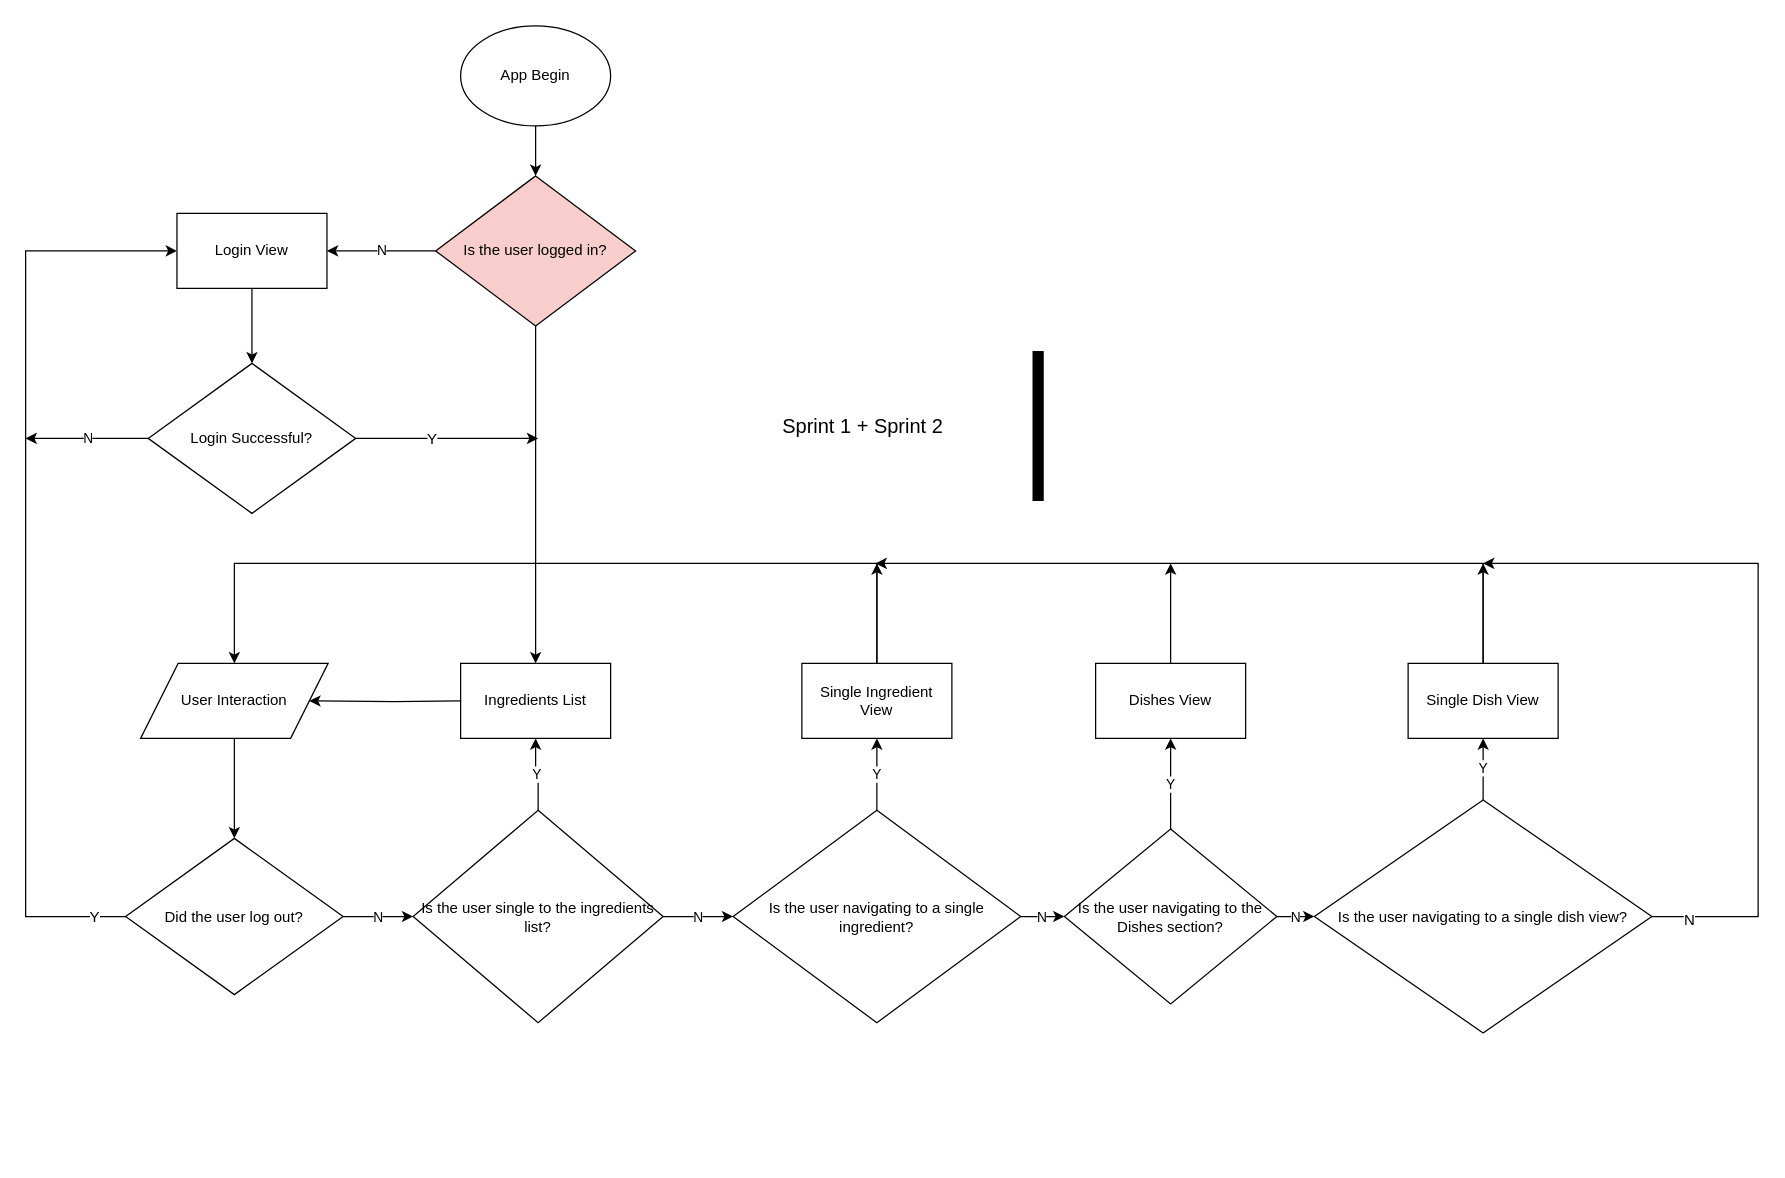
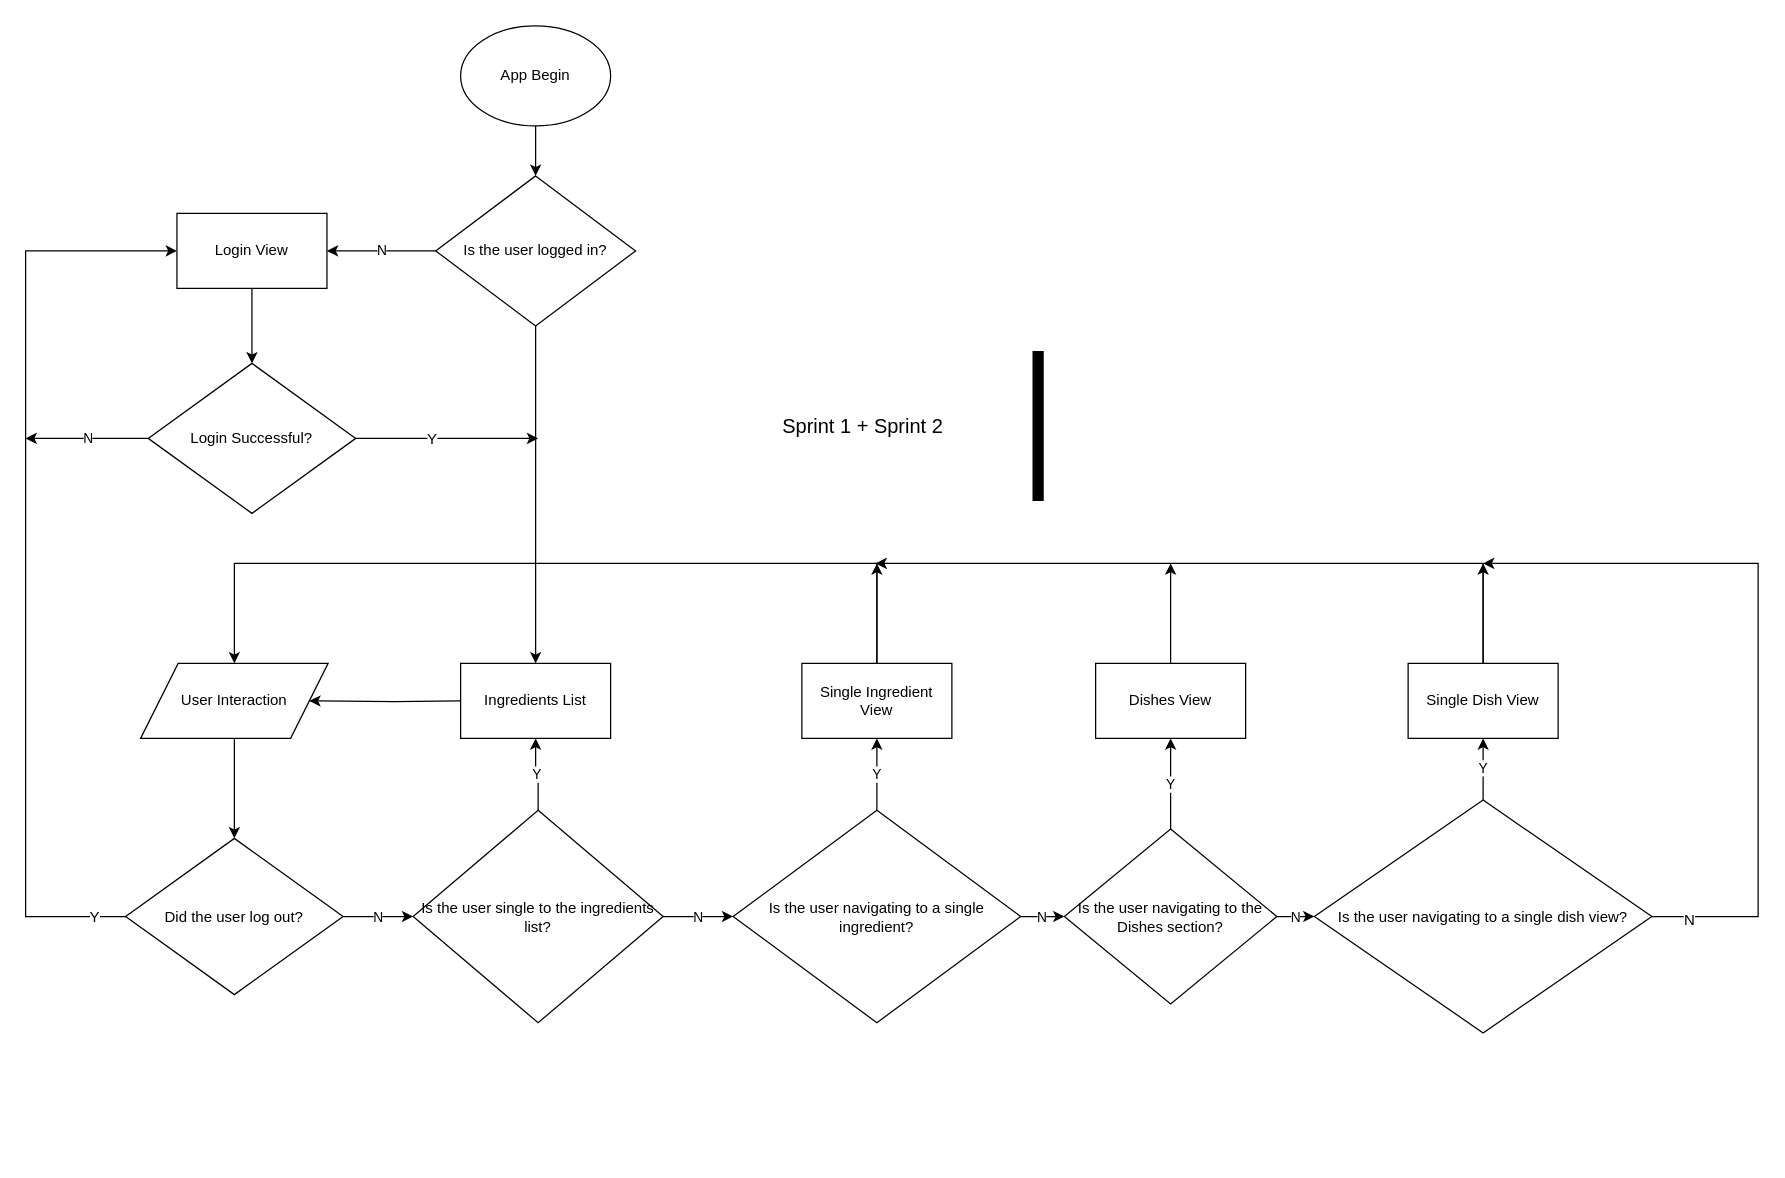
- <mxCell id="35" value="Is the user logged in?" style="rhombus;whiteSpace=wrap;html=1;fillColor=#f8cecc;" parent="1" vertex="1"><mxGeometry x="348" y="140" width="160" height="120" as="geometry" /></mxCell>
+ <mxCell id="35" value="Is the user logged in?" style="rhombus;whiteSpace=wrap;html=1;" parent="1" vertex="1"><mxGeometry x="348" y="140" width="160" height="120" as="geometry" /></mxCell>
